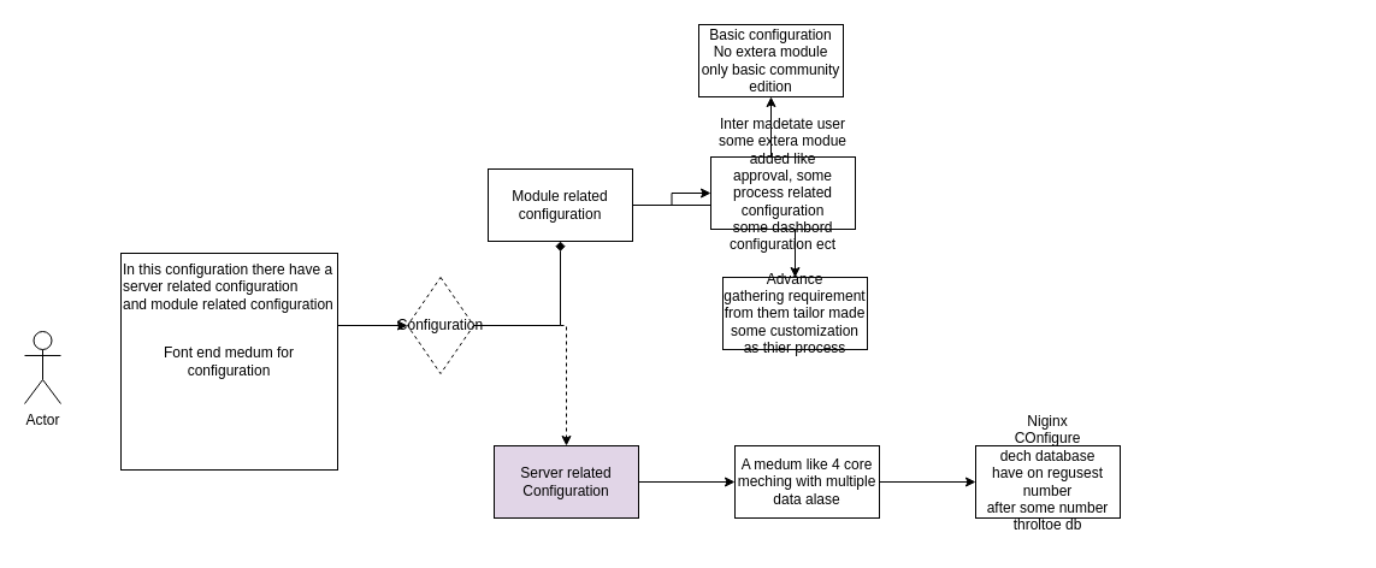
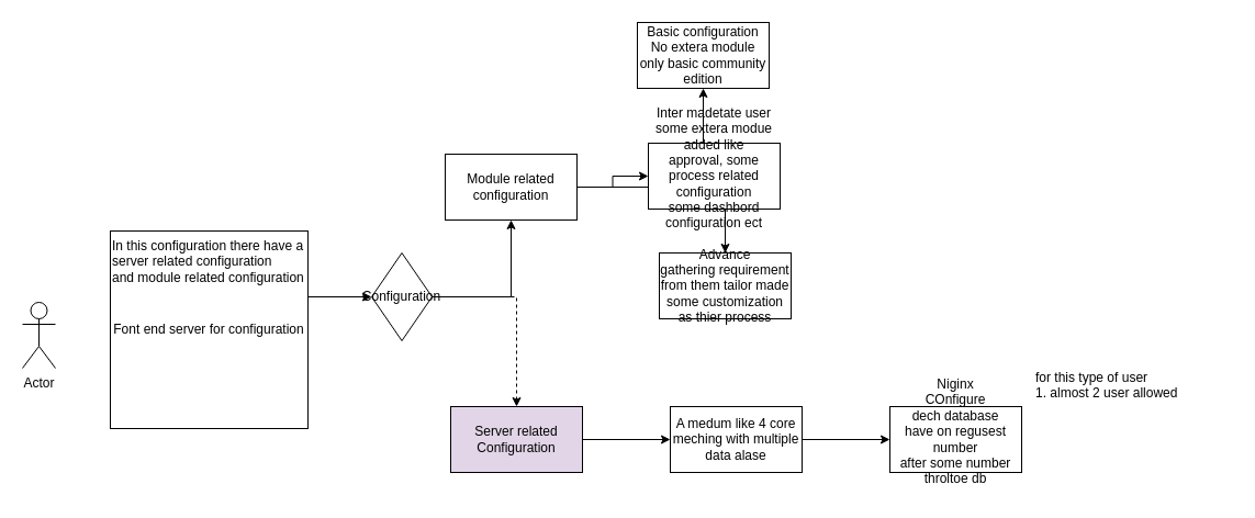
- <mxCell id="6" value="" style="edgeStyle=orthogonalEdgeStyle;rounded=0;orthogonalLoop=1;jettySize=auto;html=1;endArrow=diamond;" edge="1" parent="1" source="8" target="12"><mxGeometry relative="1" as="geometry" /></mxCell>
+ <mxCell id="6" value="" style="edgeStyle=orthogonalEdgeStyle;rounded=0;orthogonalLoop=1;jettySize=auto;html=1;" edge="1" parent="1" source="8" target="12"><mxGeometry relative="1" as="geometry" /></mxCell>
- <mxCell id="8" value="Configuration" style="rhombus;whiteSpace=wrap;html=1;dashed=1;" vertex="1" parent="1"><mxGeometry x="338" y="230" width="55" height="80" as="geometry" /></mxCell>
+ <mxCell id="8" value="Configuration" style="rhombus;whiteSpace=wrap;html=1;" vertex="1" parent="1"><mxGeometry x="338" y="230" width="55" height="80" as="geometry" /></mxCell>
- <mxCell id="3" value="Font end medum for configuration " style="whiteSpace=wrap;html=1;aspect=fixed;" vertex="1" parent="1"><mxGeometry x="100" y="210" width="180" height="180" as="geometry" /></mxCell>
+ <mxCell id="3" value="Font end server for configuration " style="whiteSpace=wrap;html=1;aspect=fixed;" vertex="1" parent="1"><mxGeometry x="100" y="210" width="180" height="180" as="geometry" /></mxCell>
+ <mxCell id="21" value="&lt;div&gt;for this type of user&lt;/div&gt;&lt;div&gt;1. almost 2 user allowed &lt;/div&gt;" style="text;html=1;whiteSpace=wrap;overflow=hidden;rounded=0;" vertex="1" parent="1"><mxGeometry x="941" y="330" width="180" height="120" as="geometry" /></mxCell>
